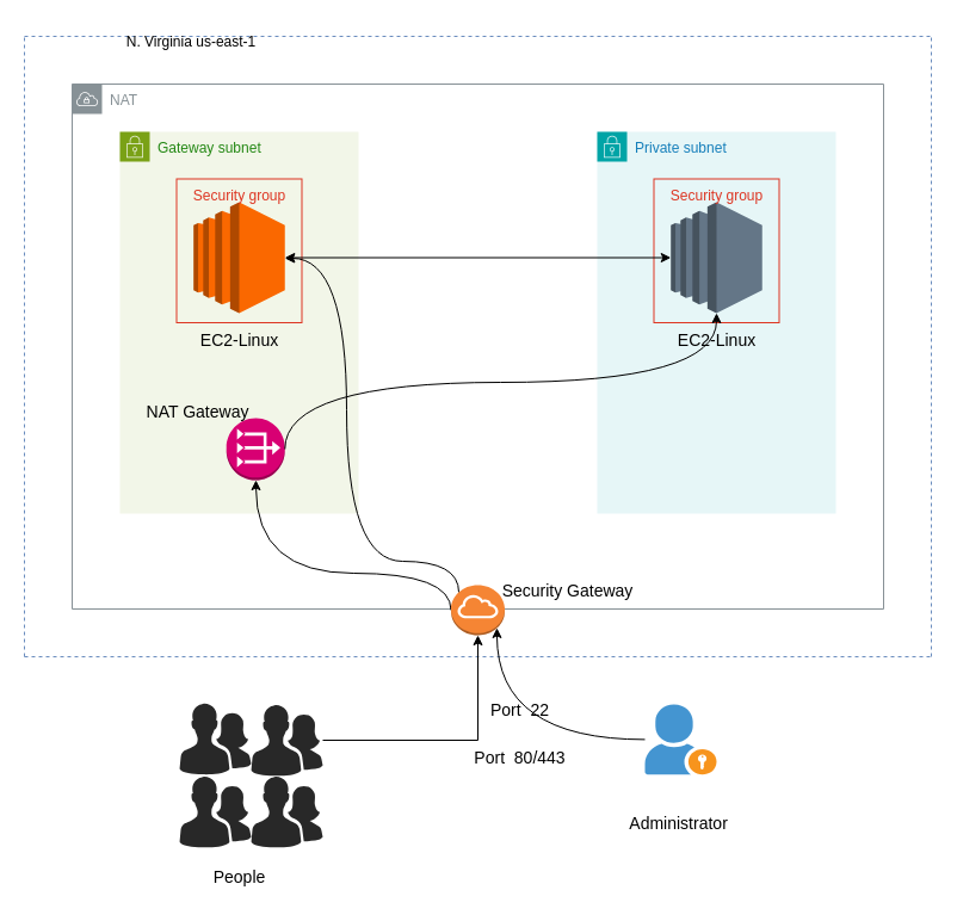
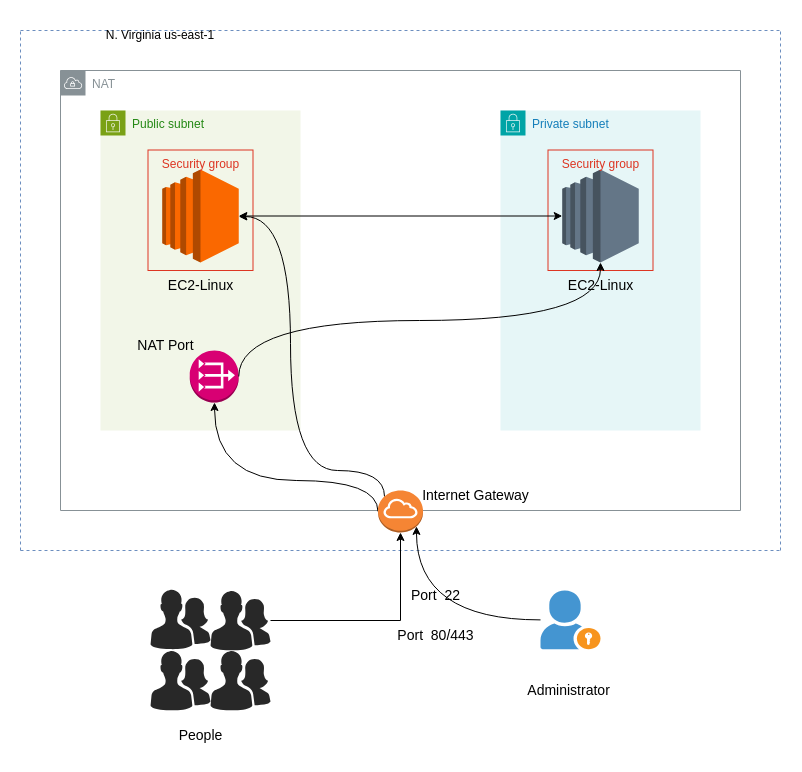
- <mxCell id="9" value="Gateway subnet" style="points=[[0,0],[0.25,0],[0.5,0],[0.75,0],[1,0],[1,0.25],[1,0.5],[1,0.75],[1,1],[0.75,1],[0.5,1],[0.25,1],[0,1],[0,0.75],[0,0.5],[0,0.25]];outlineConnect=0;gradientColor=none;html=1;whiteSpace=wrap;fontSize=12;fontStyle=0;container=1;pointerEvents=0;collapsible=0;recursiveResize=0;shape=mxgraph.aws4.group;grIcon=mxgraph.aws4.group_security_group;grStroke=0;strokeColor=#7AA116;fillColor=#F2F6E8;verticalAlign=top;align=left;spacingLeft=30;fontColor=#248814;dashed=0;" vertex="1" parent="1"><mxGeometry x="100" y="110" width="200" height="320" as="geometry" /></mxCell>
+ <mxCell id="9" value="Public subnet" style="points=[[0,0],[0.25,0],[0.5,0],[0.75,0],[1,0],[1,0.25],[1,0.5],[1,0.75],[1,1],[0.75,1],[0.5,1],[0.25,1],[0,1],[0,0.75],[0,0.5],[0,0.25]];outlineConnect=0;gradientColor=none;html=1;whiteSpace=wrap;fontSize=12;fontStyle=0;container=1;pointerEvents=0;collapsible=0;recursiveResize=0;shape=mxgraph.aws4.group;grIcon=mxgraph.aws4.group_security_group;grStroke=0;strokeColor=#7AA116;fillColor=#F2F6E8;verticalAlign=top;align=left;spacingLeft=30;fontColor=#248814;dashed=0;" vertex="1" parent="1"><mxGeometry x="100" y="110" width="200" height="320" as="geometry" /></mxCell>
- <mxCell id="13" value="&lt;font style=&quot;font-size: 14px;&quot;&gt;NAT Gateway&lt;/font&gt;" style="text;html=1;align=center;verticalAlign=middle;resizable=0;points=[];autosize=1;strokeColor=none;fillColor=none;" vertex="1" parent="9"><mxGeometry x="10" y="220" width="110" height="30" as="geometry" /></mxCell>
+ <mxCell id="13" value="&lt;font style=&quot;font-size: 14px;&quot;&gt;NAT Port&lt;/font&gt;" style="text;html=1;align=center;verticalAlign=middle;resizable=0;points=[];autosize=1;strokeColor=none;fillColor=none;" vertex="1" parent="9"><mxGeometry x="10" y="220" width="110" height="30" as="geometry" /></mxCell>
- <mxCell id="35" value="&lt;font style=&quot;font-size: 14px;&quot;&gt;Security Gateway&lt;/font&gt;" style="text;html=1;align=center;verticalAlign=middle;resizable=0;points=[];autosize=1;strokeColor=none;fillColor=none;" vertex="1" parent="1"><mxGeometry x="410" y="480" width="130" height="30" as="geometry" /></mxCell>
+ <mxCell id="35" value="&lt;font style=&quot;font-size: 14px;&quot;&gt;Internet Gateway&lt;/font&gt;" style="text;html=1;align=center;verticalAlign=middle;resizable=0;points=[];autosize=1;strokeColor=none;fillColor=none;" vertex="1" parent="1"><mxGeometry x="410" y="480" width="130" height="30" as="geometry" /></mxCell>
